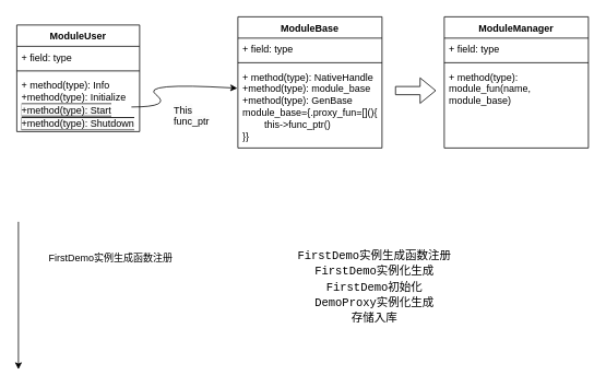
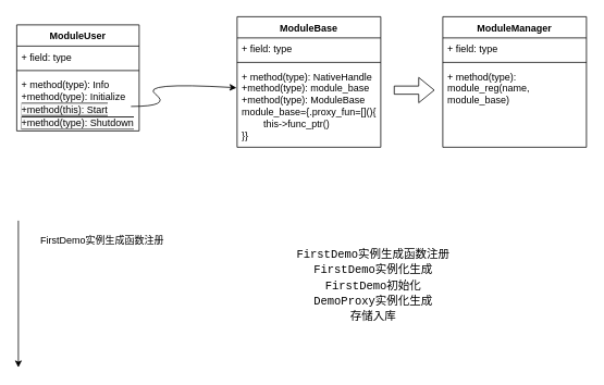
- <mxCell id="15" value="+ method(type): module_fun(name, module_base)" style="text;strokeColor=none;fillColor=none;align=left;verticalAlign=top;spacingLeft=4;spacingRight=4;overflow=hidden;rotatable=0;points=[[0,0.5],[1,0.5]];portConstraint=eastwest;whiteSpace=wrap;html=1;" vertex="1" parent="12"><mxGeometry y="60" width="176" height="100" as="geometry" /></mxCell>
+ <mxCell id="15" value="+ method(type): module_reg(name, module_base)" style="text;strokeColor=none;fillColor=none;align=left;verticalAlign=top;spacingLeft=4;spacingRight=4;overflow=hidden;rotatable=0;points=[[0,0.5],[1,0.5]];portConstraint=eastwest;whiteSpace=wrap;html=1;" vertex="1" parent="12"><mxGeometry y="60" width="176" height="100" as="geometry" /></mxCell>
- <mxCell id="11" value="&lt;span style=&quot;color: rgb(0, 0, 0); font-family: Helvetica; font-size: 12px; font-style: normal; font-variant-ligatures: normal; font-variant-caps: normal; font-weight: 400; letter-spacing: normal; orphans: 2; text-align: left; text-indent: 0px; text-transform: none; widows: 2; word-spacing: 0px; -webkit-text-stroke-width: 0px; white-space: normal; background-color: rgb(251, 251, 251); text-decoration-thickness: initial; text-decoration-style: initial; text-decoration-color: initial; float: none; display: inline !important;&quot;&gt;This&lt;/span&gt;&lt;div&gt;&lt;span style=&quot;color: rgb(0, 0, 0); font-family: Helvetica; font-size: 12px; font-style: normal; font-variant-ligatures: normal; font-variant-caps: normal; font-weight: 400; letter-spacing: normal; orphans: 2; text-align: left; text-indent: 0px; text-transform: none; widows: 2; word-spacing: 0px; -webkit-text-stroke-width: 0px; white-space: normal; background-color: rgb(251, 251, 251); text-decoration-thickness: initial; text-decoration-style: initial; text-decoration-color: initial; float: none; display: inline !important;&quot;&gt;func_ptr&lt;br&gt;&lt;/span&gt;&lt;/div&gt;" style="text;whiteSpace=wrap;html=1;" vertex="1" parent="1"><mxGeometry x="210" y="120" width="80" height="40" as="geometry" /></mxCell>
- <mxCell id="6" value="+ method(type): Info&lt;div&gt;+method(type): Initialize&lt;/div&gt;&lt;div&gt;&lt;span style=&quot;background-color: rgb(30, 30, 30); color: rgb(212, 212, 212); font-family: Consolas, &amp;quot;Courier New&amp;quot;, monospace; font-size: 14px; white-space: pre;&quot;&gt;&lt;span style=&quot;color: rgb(0, 0, 0); font-family: Helvetica; font-size: 12px; white-space: normal; background-color: rgb(251, 251, 251);&quot;&gt;+method(type): Start&lt;/span&gt;&lt;br&gt;&lt;/span&gt;&lt;/div&gt;&lt;div&gt;&lt;span style=&quot;background-color: rgb(30, 30, 30); color: rgb(212, 212, 212); font-family: Consolas, &amp;quot;Courier New&amp;quot;, monospace; font-size: 14px; white-space: pre;&quot;&gt;&lt;span style=&quot;background-color: rgb(30, 30, 30); color: rgb(212, 212, 212);&quot;&gt;&lt;span style=&quot;color: rgb(0, 0, 0); font-family: Helvetica; font-size: 12px; white-space: normal; background-color: rgb(251, 251, 251);&quot;&gt;+method(type): Shutdown&lt;/span&gt;&lt;br&gt;&lt;/span&gt;&lt;/span&gt;&lt;/div&gt;" style="text;strokeColor=none;fillColor=none;align=left;verticalAlign=top;spacingLeft=4;spacingRight=4;overflow=hidden;rotatable=0;points=[[0,0.5],[1,0.5]];portConstraint=eastwest;whiteSpace=wrap;html=1;" vertex="1" parent="2"><mxGeometry y="60" width="150" height="70" as="geometry" /></mxCell>
+ <mxCell id="6" value="+ method(type): Info&lt;div&gt;+method(type): Initialize&lt;/div&gt;&lt;div&gt;&lt;span style=&quot;background-color: rgb(30, 30, 30); color: rgb(212, 212, 212); font-family: Consolas, &amp;quot;Courier New&amp;quot;, monospace; font-size: 14px; white-space: pre;&quot;&gt;&lt;span style=&quot;color: rgb(0, 0, 0); font-family: Helvetica; font-size: 12px; white-space: normal; background-color: rgb(251, 251, 251);&quot;&gt;+method(this): Start&lt;/span&gt;&lt;br&gt;&lt;/span&gt;&lt;/div&gt;&lt;div&gt;&lt;span style=&quot;background-color: rgb(30, 30, 30); color: rgb(212, 212, 212); font-family: Consolas, &amp;quot;Courier New&amp;quot;, monospace; font-size: 14px; white-space: pre;&quot;&gt;&lt;span style=&quot;background-color: rgb(30, 30, 30); color: rgb(212, 212, 212);&quot;&gt;&lt;span style=&quot;color: rgb(0, 0, 0); font-family: Helvetica; font-size: 12px; white-space: normal; background-color: rgb(251, 251, 251);&quot;&gt;+method(type): Shutdown&lt;/span&gt;&lt;br&gt;&lt;/span&gt;&lt;/span&gt;&lt;/div&gt;" style="text;strokeColor=none;fillColor=none;align=left;verticalAlign=top;spacingLeft=4;spacingRight=4;overflow=hidden;rotatable=0;points=[[0,0.5],[1,0.5]];portConstraint=eastwest;whiteSpace=wrap;html=1;" vertex="1" parent="2"><mxGeometry y="60" width="150" height="70" as="geometry" /></mxCell>
- <mxCell id="10" value="+ method(type): NativeHandle&lt;div&gt;+method(type): module_base&lt;/div&gt;&lt;div&gt;+method(type): GenBase&lt;br&gt;&lt;/div&gt;&lt;div&gt;&lt;span style=&quot;background-color: transparent; color: light-dark(rgb(0, 0, 0), rgb(255, 255, 255));&quot;&gt;module_base={&lt;/span&gt;.proxy_fun=[]()&lt;span style=&quot;background-color: transparent; color: light-dark(rgb(0, 0, 0), rgb(255, 255, 255));&quot;&gt;{&lt;/span&gt;&lt;/div&gt;&lt;div&gt;&lt;span style=&quot;white-space: pre;&quot;&gt;&#09;&lt;/span&gt;this-&amp;gt;func_ptr()&lt;br&gt;&lt;/div&gt;&lt;div&gt;}}&lt;/div&gt;" style="text;strokeColor=none;fillColor=none;align=left;verticalAlign=top;spacingLeft=4;spacingRight=4;overflow=hidden;rotatable=0;points=[[0,0.5],[1,0.5]];portConstraint=eastwest;whiteSpace=wrap;html=1;" vertex="1" parent="7"><mxGeometry y="60" width="176" height="100" as="geometry" /></mxCell>
+ <mxCell id="10" value="+ method(type): NativeHandle&lt;div&gt;+method(type): module_base&lt;/div&gt;&lt;div&gt;+method(type): ModuleBase&lt;br&gt;&lt;/div&gt;&lt;div&gt;&lt;span style=&quot;background-color: transparent; color: light-dark(rgb(0, 0, 0), rgb(255, 255, 255));&quot;&gt;module_base={&lt;/span&gt;.proxy_fun=[]()&lt;span style=&quot;background-color: transparent; color: light-dark(rgb(0, 0, 0), rgb(255, 255, 255));&quot;&gt;{&lt;/span&gt;&lt;/div&gt;&lt;div&gt;&lt;span style=&quot;white-space: pre;&quot;&gt;&#09;&lt;/span&gt;this-&amp;gt;func_ptr()&lt;br&gt;&lt;/div&gt;&lt;div&gt;}}&lt;/div&gt;" style="text;strokeColor=none;fillColor=none;align=left;verticalAlign=top;spacingLeft=4;spacingRight=4;overflow=hidden;rotatable=0;points=[[0,0.5],[1,0.5]];portConstraint=eastwest;whiteSpace=wrap;html=1;" vertex="1" parent="7"><mxGeometry y="60" width="176" height="100" as="geometry" /></mxCell>
- <mxCell id="18" value="FirstDemo实例生成函数注册" style="text;html=1;align=center;verticalAlign=middle;whiteSpace=wrap;rounded=0;" vertex="1" parent="1"><mxGeometry x="50" y="300" width="170" height="30" as="geometry" /></mxCell>
+ <mxCell id="18" value="FirstDemo实例生成函数注册" style="text;html=1;align=center;verticalAlign=middle;whiteSpace=wrap;rounded=0;" vertex="1" parent="1"><mxGeometry x="40" y="280" width="170" height="30" as="geometry" /></mxCell>
